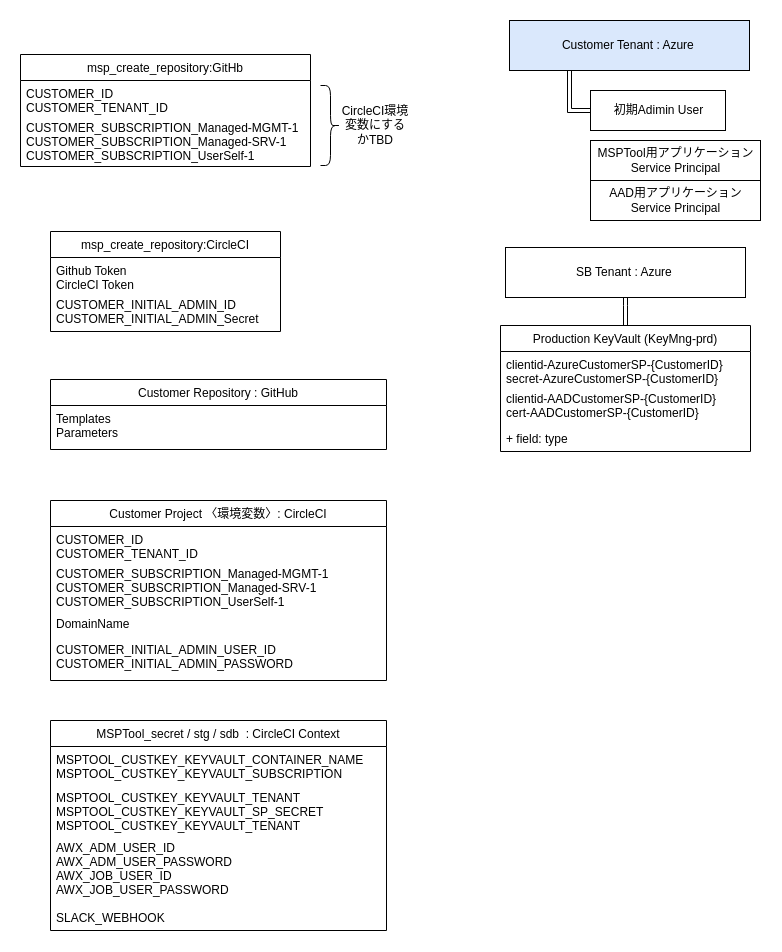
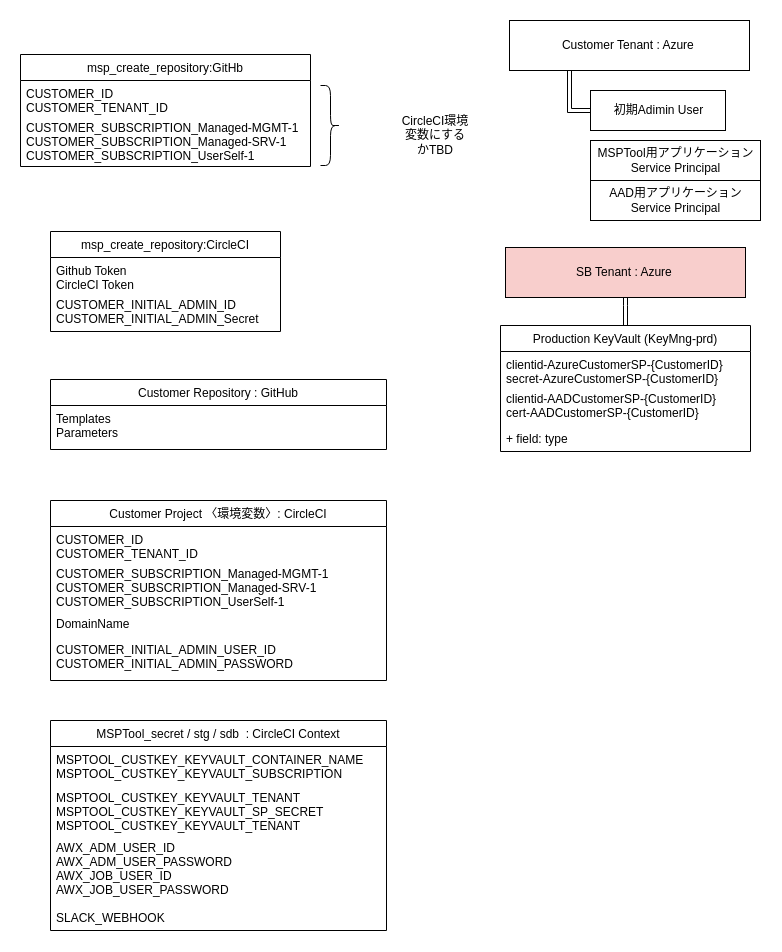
- <mxCell id="19" value="Customer Tenant : Azure&amp;nbsp;" style="html=1;fillColor=#dae8fc;" parent="1" vertex="1"><mxGeometry x="509" y="20" width="240" height="50" as="geometry" /></mxCell>
+ <mxCell id="19" value="Customer Tenant : Azure&amp;nbsp;" style="html=1;" parent="1" vertex="1"><mxGeometry x="509" y="20" width="240" height="50" as="geometry" /></mxCell>
- <mxCell id="32" value="CircleCI環境変数にするかTBD" style="text;html=1;strokeColor=none;fillColor=none;align=center;verticalAlign=middle;whiteSpace=wrap;rounded=0;" parent="1" vertex="1"><mxGeometry x="340" y="115" width="70" height="20" as="geometry" /></mxCell>
+ <mxCell id="32" value="CircleCI環境変数にするかTBD" style="text;html=1;strokeColor=none;fillColor=none;align=center;verticalAlign=middle;whiteSpace=wrap;rounded=0;" parent="1" vertex="1"><mxGeometry x="400" y="125" width="70" height="20" as="geometry" /></mxCell>
- <mxCell id="27" value="SB Tenant : Azure&amp;nbsp;" style="html=1;" parent="1" vertex="1"><mxGeometry x="505" y="247" width="240" height="50" as="geometry" /></mxCell>
+ <mxCell id="27" value="SB Tenant : Azure&amp;nbsp;" style="html=1;fillColor=#f8cecc;" parent="1" vertex="1"><mxGeometry x="505" y="247" width="240" height="50" as="geometry" /></mxCell>
